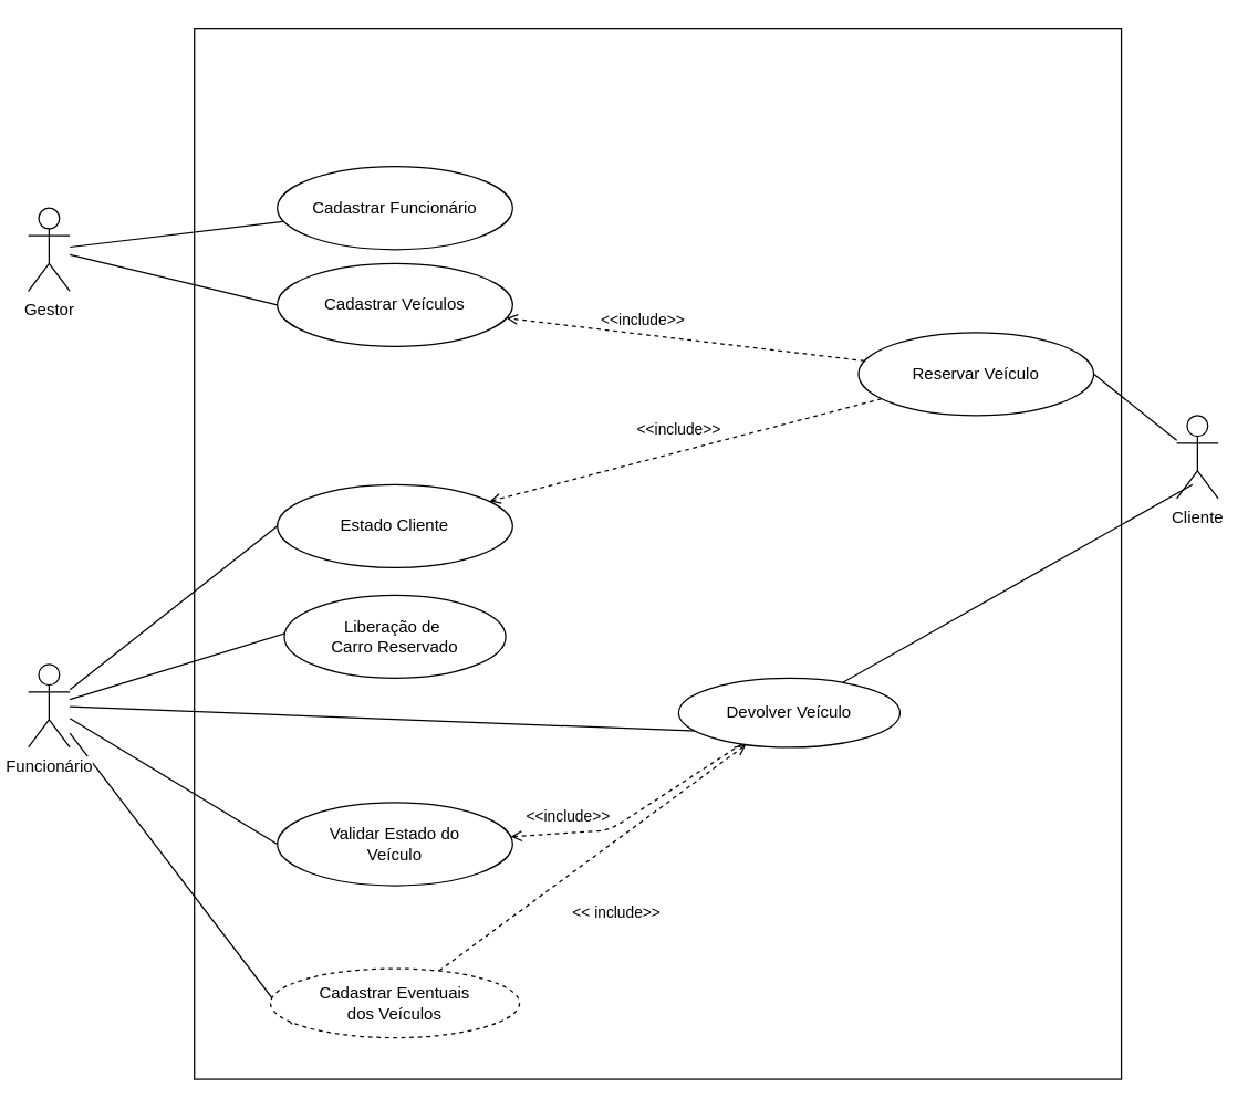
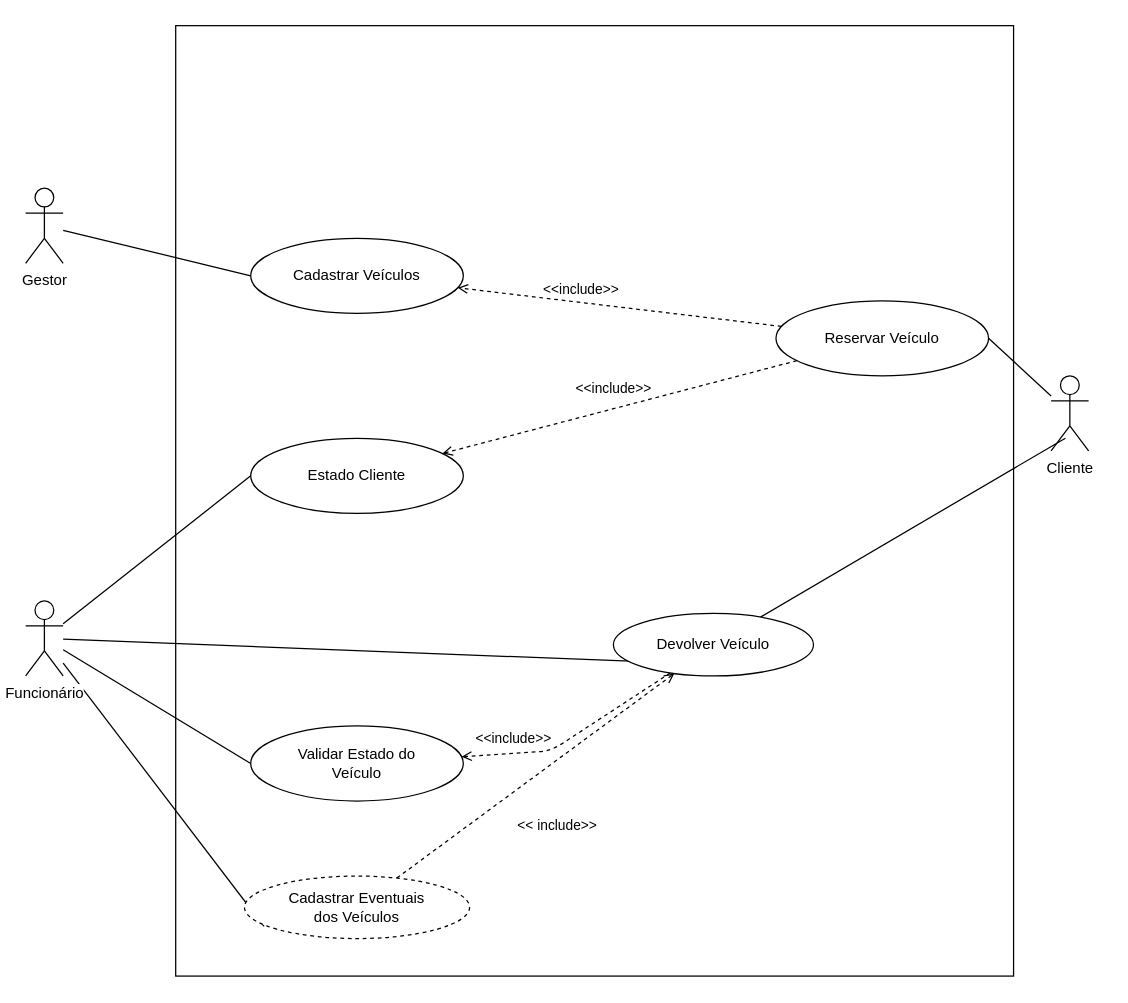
- <mxCell id="8" value="Cadastrar Funcionário" style="ellipse;whiteSpace=wrap;html=1;" parent="1" vertex="1"><mxGeometry x="200" y="120" width="170" height="60" as="geometry" /></mxCell>
- <mxCell id="10" value="" style="endArrow=none;html=1;" parent="1" source="3" target="8" edge="1"><mxGeometry width="50" height="50" relative="1" as="geometry"><mxPoint x="60" y="170" as="sourcePoint" /><mxPoint x="170" y="120" as="targetPoint" /></mxGeometry></mxCell>
- <mxCell id="21" value="Cliente" style="shape=umlActor;verticalLabelPosition=bottom;labelBackgroundColor=#ffffff;verticalAlign=top;html=1;" vertex="1" parent="1"><mxGeometry x="850" y="300" width="30" height="60" as="geometry" /></mxCell>
+ <mxCell id="21" value="Cliente" style="shape=umlActor;verticalLabelPosition=bottom;labelBackgroundColor=#ffffff;verticalAlign=top;html=1;" vertex="1" parent="1"><mxGeometry x="840" y="300" width="30" height="60" as="geometry" /></mxCell>
- <mxCell id="26" value="Liberação de&amp;nbsp;&lt;br&gt;Carro Reservado" style="ellipse;whiteSpace=wrap;html=1;" vertex="1" parent="1"><mxGeometry x="205" y="430" width="160" height="60" as="geometry" /></mxCell>
- <mxCell id="6" style="edgeStyle=none;rounded=1;orthogonalLoop=1;jettySize=auto;html=1;entryX=0.156;entryY=0.333;entryDx=0;entryDy=0;entryPerimeter=0;endArrow=none;endFill=0;" edge="1" parent="1" source="7" target="26"><mxGeometry relative="1" as="geometry" /></mxCell>
